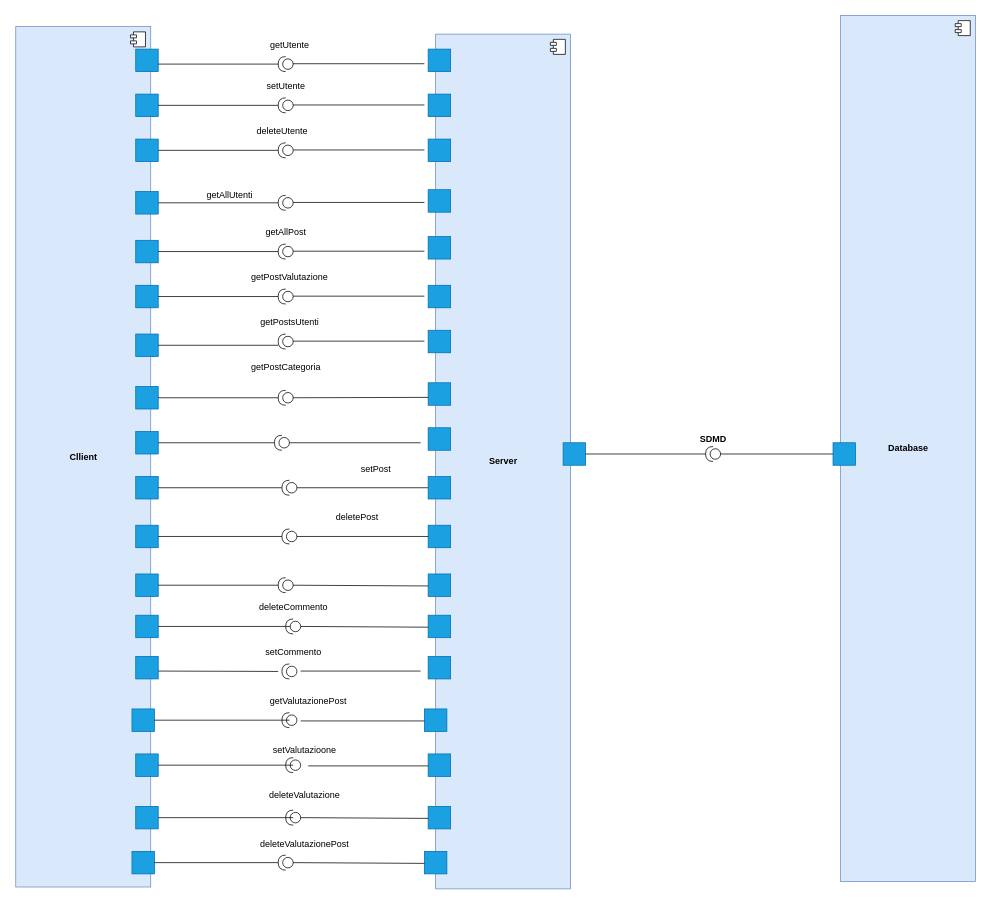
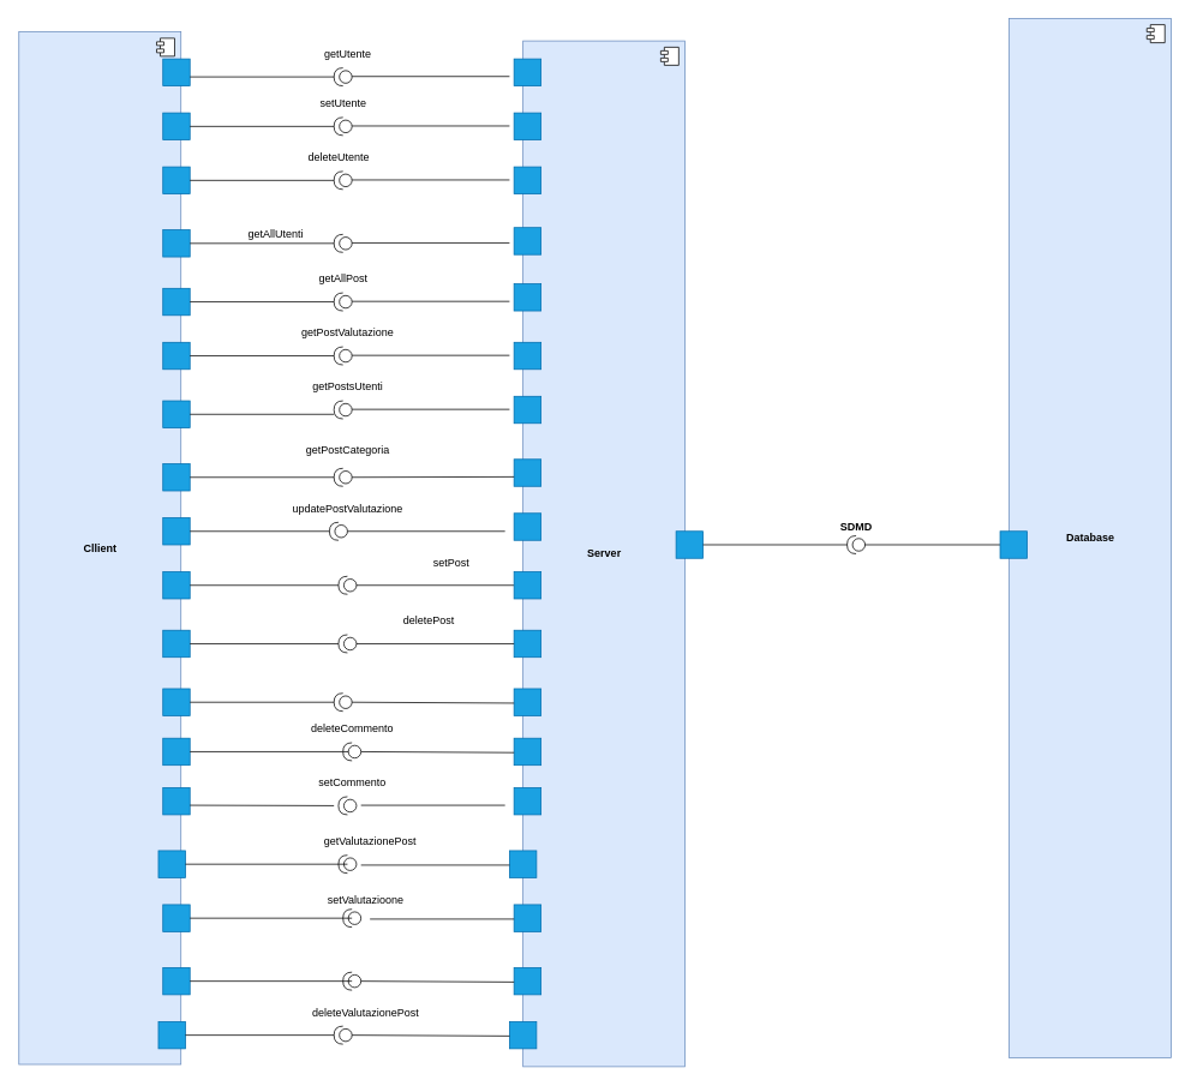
- <mxCell id="44" value="getPostCategoria" style="text;html=1;align=center;verticalAlign=middle;resizable=0;points=[];autosize=1;strokeColor=none;fillColor=none;" parent="1" vertex="1"><mxGeometry x="320" y="475" width="120" height="30" as="geometry" /></mxCell>
+ <mxCell id="44" value="getPostCategoria" style="text;html=1;align=center;verticalAlign=middle;resizable=0;points=[];autosize=1;strokeColor=none;fillColor=none;" parent="1" vertex="1"><mxGeometry x="325" y="485" width="120" height="30" as="geometry" /></mxCell>
+ <mxCell id="48" value="updatePostValutazione" style="text;html=1;align=center;verticalAlign=middle;resizable=0;points=[];autosize=1;strokeColor=none;fillColor=none;" parent="1" vertex="1"><mxGeometry x="310" y="550" width="150" height="30" as="geometry" /></mxCell>
- <mxCell id="117" value="deleteValutazione" style="text;html=1;align=center;verticalAlign=middle;resizable=0;points=[];autosize=1;strokeColor=none;fillColor=none;fontColor=#000000;" vertex="1" parent="1"><mxGeometry x="345" y="1045" width="120" height="30" as="geometry" /></mxCell>
